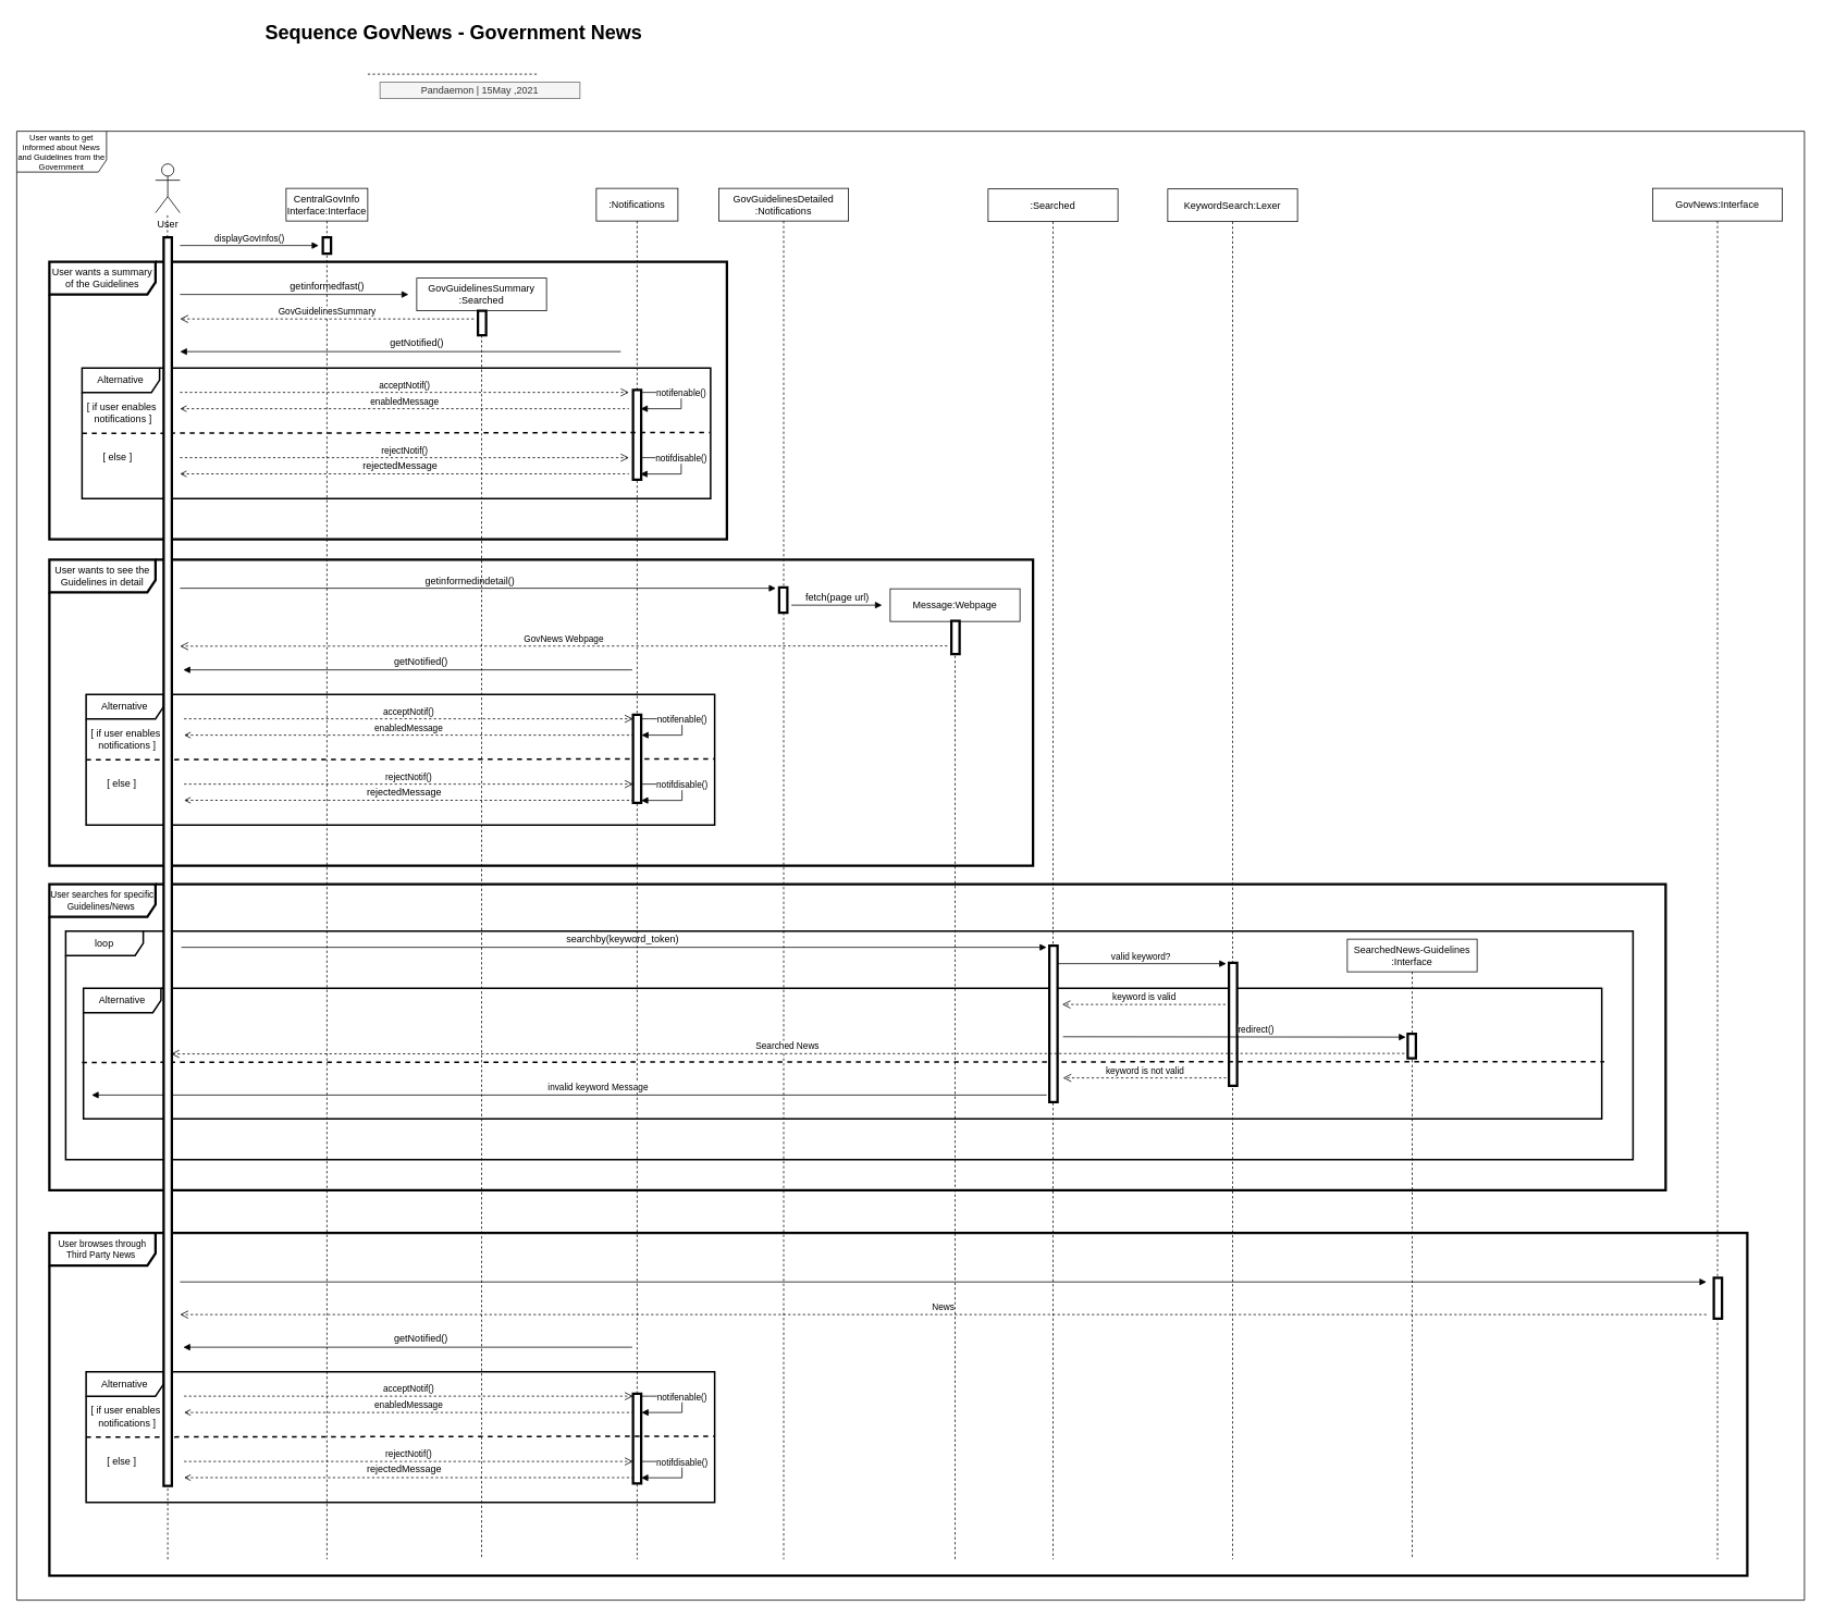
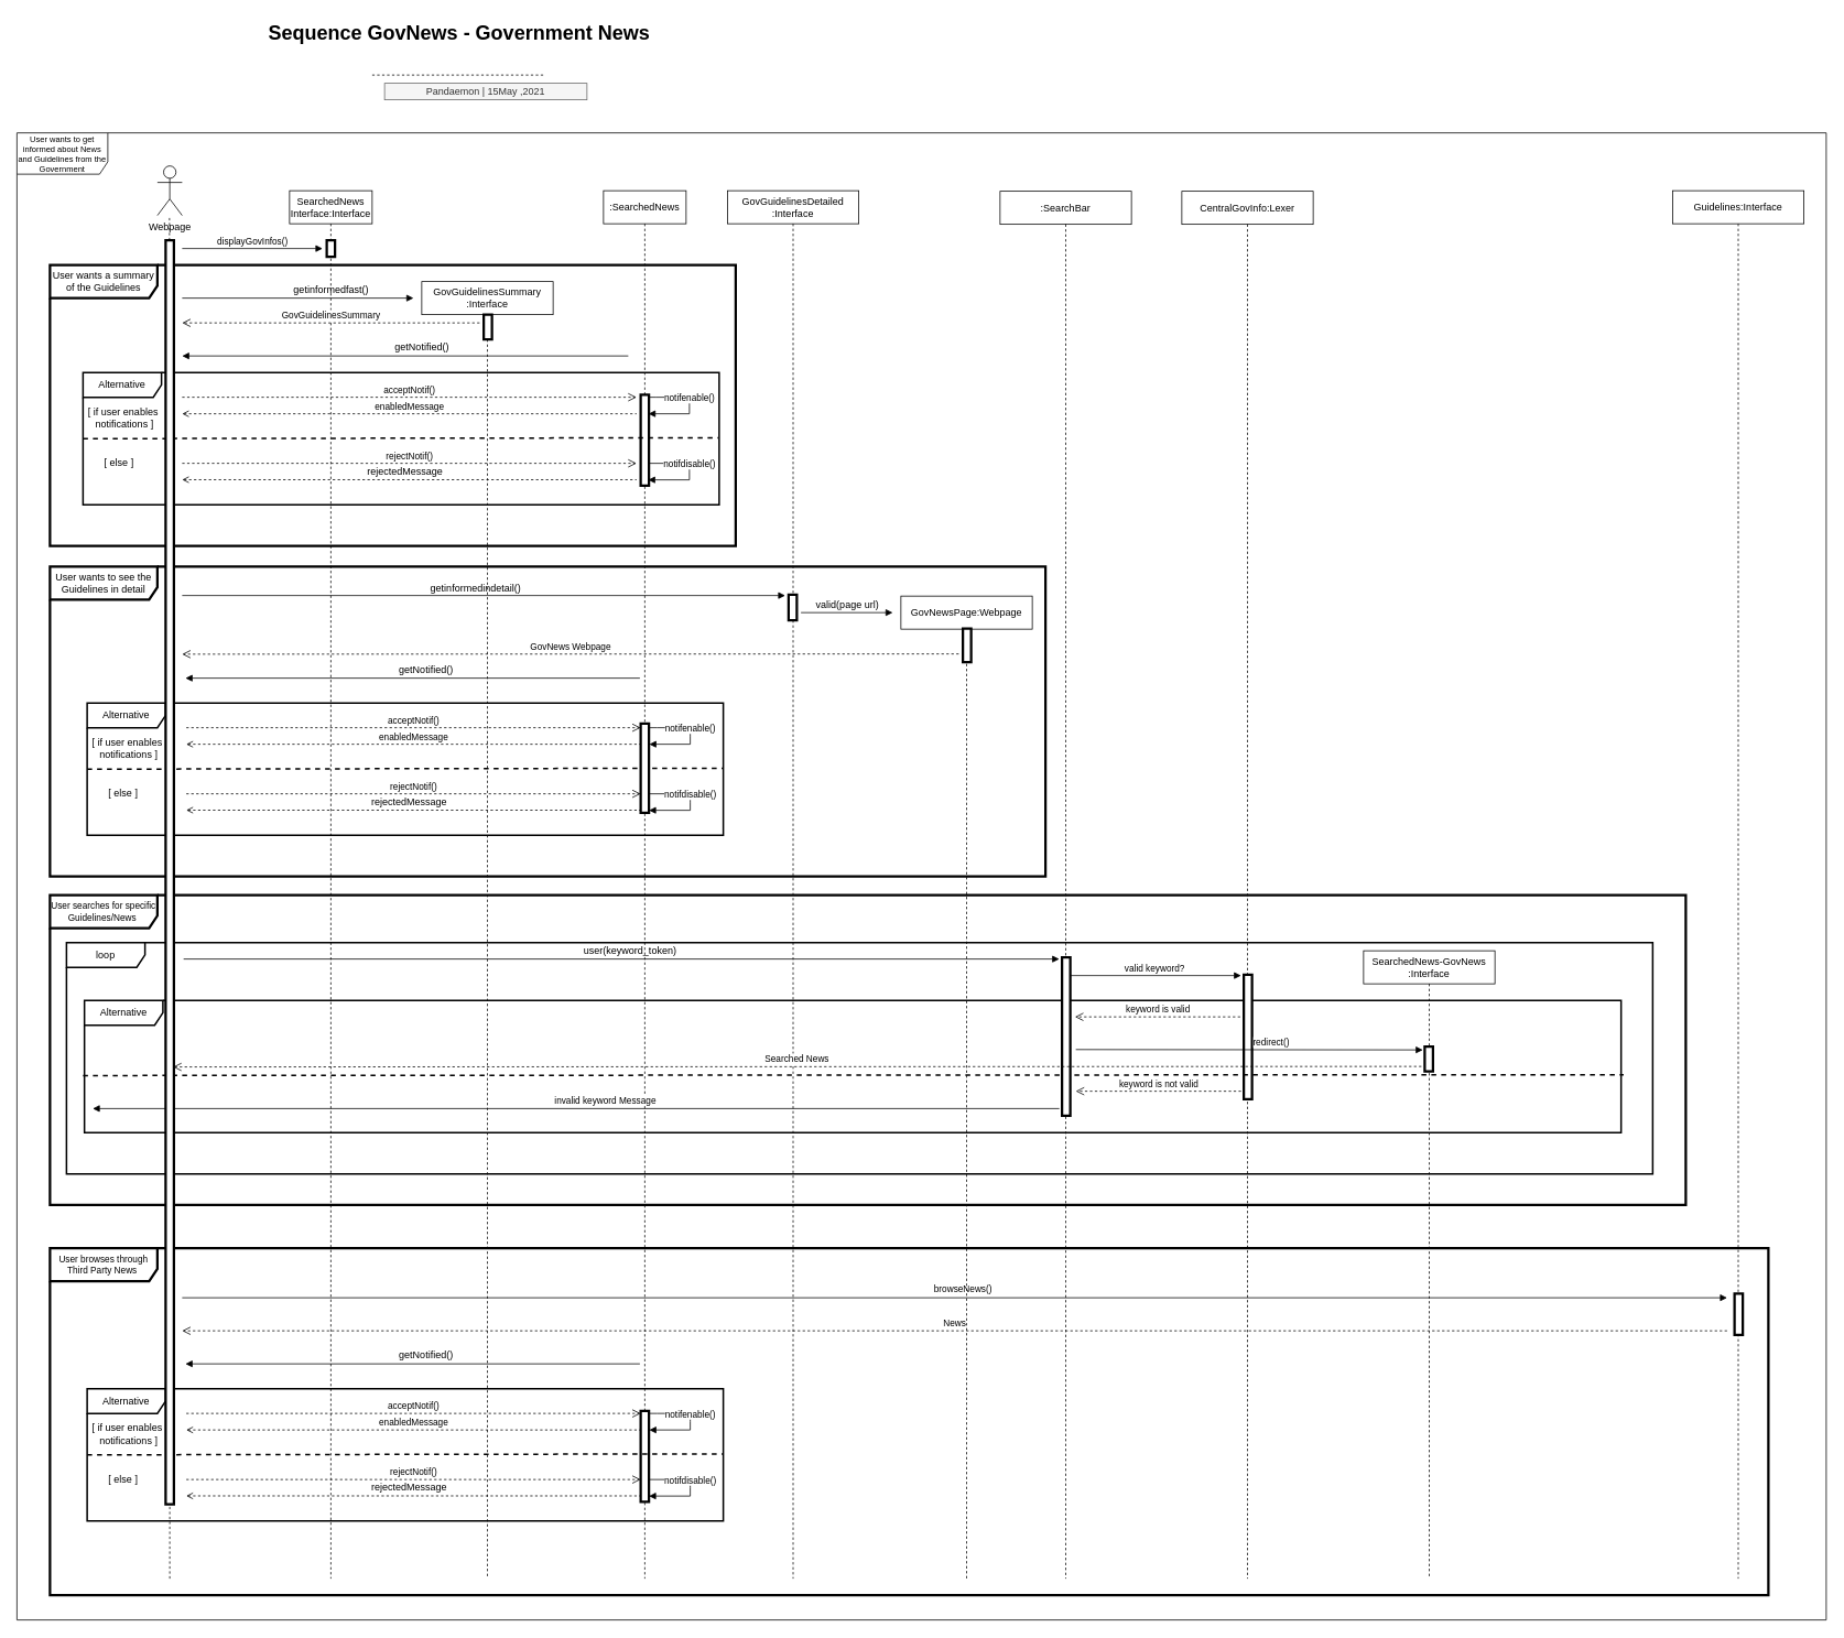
- <mxCell id="15" value="CentralGovInfo&lt;br&gt;Interface:Interface" style="shape=umlLifeline;perimeter=lifelinePerimeter;whiteSpace=wrap;html=1;container=1;collapsible=0;recursiveResize=0;outlineConnect=0;" vertex="1" parent="1"><mxGeometry x="350" y="230" width="100" height="1680" as="geometry" /></mxCell>
+ <mxCell id="15" value="SearchedNews&lt;br&gt;Interface:Interface" style="shape=umlLifeline;perimeter=lifelinePerimeter;whiteSpace=wrap;html=1;container=1;collapsible=0;recursiveResize=0;outlineConnect=0;" vertex="1" parent="1"><mxGeometry x="350" y="230" width="100" height="1680" as="geometry" /></mxCell>
- <mxCell id="22" value=":Notifications" style="shape=umlLifeline;perimeter=lifelinePerimeter;whiteSpace=wrap;html=1;container=1;collapsible=0;recursiveResize=0;outlineConnect=0;" vertex="1" parent="1"><mxGeometry x="730" y="230" width="100" height="1680" as="geometry" /></mxCell>
+ <mxCell id="22" value=":SearchedNews" style="shape=umlLifeline;perimeter=lifelinePerimeter;whiteSpace=wrap;html=1;container=1;collapsible=0;recursiveResize=0;outlineConnect=0;" vertex="1" parent="1"><mxGeometry x="730" y="230" width="100" height="1680" as="geometry" /></mxCell>
- <mxCell id="27" value="GovGuidelinesDetailed&lt;br&gt;:Notifications" style="shape=umlLifeline;perimeter=lifelinePerimeter;whiteSpace=wrap;html=1;container=1;collapsible=0;recursiveResize=0;outlineConnect=0;" vertex="1" parent="1"><mxGeometry x="880" y="230" width="159" height="1680" as="geometry" /></mxCell>
+ <mxCell id="27" value="GovGuidelinesDetailed&lt;br&gt;:Interface" style="shape=umlLifeline;perimeter=lifelinePerimeter;whiteSpace=wrap;html=1;container=1;collapsible=0;recursiveResize=0;outlineConnect=0;" vertex="1" parent="1"><mxGeometry x="880" y="230" width="159" height="1680" as="geometry" /></mxCell>
- <mxCell id="74" value="GovNews:Interface" style="shape=umlLifeline;perimeter=lifelinePerimeter;whiteSpace=wrap;html=1;container=1;collapsible=0;recursiveResize=0;outlineConnect=0;" vertex="1" parent="1"><mxGeometry x="2024" y="230" width="159" height="1680" as="geometry" /></mxCell>
+ <mxCell id="74" value="Guidelines:Interface" style="shape=umlLifeline;perimeter=lifelinePerimeter;whiteSpace=wrap;html=1;container=1;collapsible=0;recursiveResize=0;outlineConnect=0;" vertex="1" parent="1"><mxGeometry x="2024" y="230" width="159" height="1680" as="geometry" /></mxCell>
- <mxCell id="67" value=":Searched" style="shape=umlLifeline;perimeter=lifelinePerimeter;whiteSpace=wrap;html=1;container=1;collapsible=0;recursiveResize=0;outlineConnect=0;" vertex="1" parent="1"><mxGeometry x="1210" y="230.69" width="159" height="1679.31" as="geometry" /></mxCell>
+ <mxCell id="67" value=":SearchBar" style="shape=umlLifeline;perimeter=lifelinePerimeter;whiteSpace=wrap;html=1;container=1;collapsible=0;recursiveResize=0;outlineConnect=0;" vertex="1" parent="1"><mxGeometry x="1210" y="230.69" width="159" height="1679.31" as="geometry" /></mxCell>
- <mxCell id="61" value="KeywordSearch:Lexer" style="shape=umlLifeline;perimeter=lifelinePerimeter;whiteSpace=wrap;html=1;container=1;collapsible=0;recursiveResize=0;outlineConnect=0;" vertex="1" parent="1"><mxGeometry x="1430" y="230.69" width="159" height="1679.31" as="geometry" /></mxCell>
+ <mxCell id="61" value="CentralGovInfo:Lexer" style="shape=umlLifeline;perimeter=lifelinePerimeter;whiteSpace=wrap;html=1;container=1;collapsible=0;recursiveResize=0;outlineConnect=0;" vertex="1" parent="1"><mxGeometry x="1430" y="230.69" width="159" height="1679.31" as="geometry" /></mxCell>
- <mxCell id="14" value="User" style="shape=umlActor;verticalLabelPosition=bottom;verticalAlign=top;html=1;outlineConnect=0;" vertex="1" parent="1"><mxGeometry x="190" y="200" width="30" height="60" as="geometry" /></mxCell>
+ <mxCell id="14" value="Webpage" style="shape=umlActor;verticalLabelPosition=bottom;verticalAlign=top;html=1;outlineConnect=0;" vertex="1" parent="1"><mxGeometry x="190" y="200" width="30" height="60" as="geometry" /></mxCell>
- <mxCell id="20" value="GovGuidelinesSummary&lt;br&gt;:Searched" style="shape=umlLifeline;perimeter=lifelinePerimeter;whiteSpace=wrap;html=1;container=1;collapsible=0;recursiveResize=0;outlineConnect=0;" vertex="1" parent="1"><mxGeometry x="510" y="340" width="159" height="1570" as="geometry" /></mxCell>
+ <mxCell id="20" value="GovGuidelinesSummary&lt;br&gt;:Interface" style="shape=umlLifeline;perimeter=lifelinePerimeter;whiteSpace=wrap;html=1;container=1;collapsible=0;recursiveResize=0;outlineConnect=0;" vertex="1" parent="1"><mxGeometry x="510" y="340" width="159" height="1570" as="geometry" /></mxCell>
- <mxCell id="46" value="fetch(page url)" style="text;html=1;align=center;verticalAlign=middle;resizable=0;points=[];autosize=1;strokeColor=none;" vertex="1" parent="1"><mxGeometry x="980" y="720.69" width="90" height="20" as="geometry" /></mxCell>
+ <mxCell id="46" value="valid(page url)" style="text;html=1;align=center;verticalAlign=middle;resizable=0;points=[];autosize=1;strokeColor=none;" vertex="1" parent="1"><mxGeometry x="980" y="720.69" width="90" height="20" as="geometry" /></mxCell>
- <mxCell id="41" value="Message:Webpage" style="shape=umlLifeline;perimeter=lifelinePerimeter;whiteSpace=wrap;html=1;container=1;collapsible=0;recursiveResize=0;outlineConnect=0;" vertex="1" parent="1"><mxGeometry x="1090" y="720.69" width="159" height="1189.31" as="geometry" /></mxCell>
+ <mxCell id="41" value="GovNewsPage:Webpage" style="shape=umlLifeline;perimeter=lifelinePerimeter;whiteSpace=wrap;html=1;container=1;collapsible=0;recursiveResize=0;outlineConnect=0;" vertex="1" parent="1"><mxGeometry x="1090" y="720.69" width="159" height="1189.31" as="geometry" /></mxCell>
- <mxCell id="63" value="searchby(keyword_token)" style="text;html=1;align=center;verticalAlign=middle;resizable=0;points=[];autosize=1;strokeColor=none;" vertex="1" parent="1"><mxGeometry x="686.72" y="1140" width="150" height="20" as="geometry" /></mxCell>
+ <mxCell id="63" value="user(keyword_token)" style="text;html=1;align=center;verticalAlign=middle;resizable=0;points=[];autosize=1;strokeColor=none;" vertex="1" parent="1"><mxGeometry x="686.72" y="1140" width="150" height="20" as="geometry" /></mxCell>
- <mxCell id="64" value="SearchedNews-Guidelines&lt;br&gt;:Interface" style="shape=umlLifeline;perimeter=lifelinePerimeter;whiteSpace=wrap;html=1;container=1;collapsible=0;recursiveResize=0;outlineConnect=0;" vertex="1" parent="1"><mxGeometry x="1650" y="1150" width="159" height="760" as="geometry" /></mxCell>
+ <mxCell id="64" value="SearchedNews-GovNews&lt;br&gt;:Interface" style="shape=umlLifeline;perimeter=lifelinePerimeter;whiteSpace=wrap;html=1;container=1;collapsible=0;recursiveResize=0;outlineConnect=0;" vertex="1" parent="1"><mxGeometry x="1650" y="1150" width="159" height="760" as="geometry" /></mxCell>
+ <mxCell id="77" value="browseNews()" style="text;html=1;align=center;verticalAlign=middle;resizable=0;points=[];autosize=1;strokeColor=none;fontSize=11;" vertex="1" parent="1"><mxGeometry x="1120" y="1550" width="90" height="20" as="geometry" /></mxCell>
